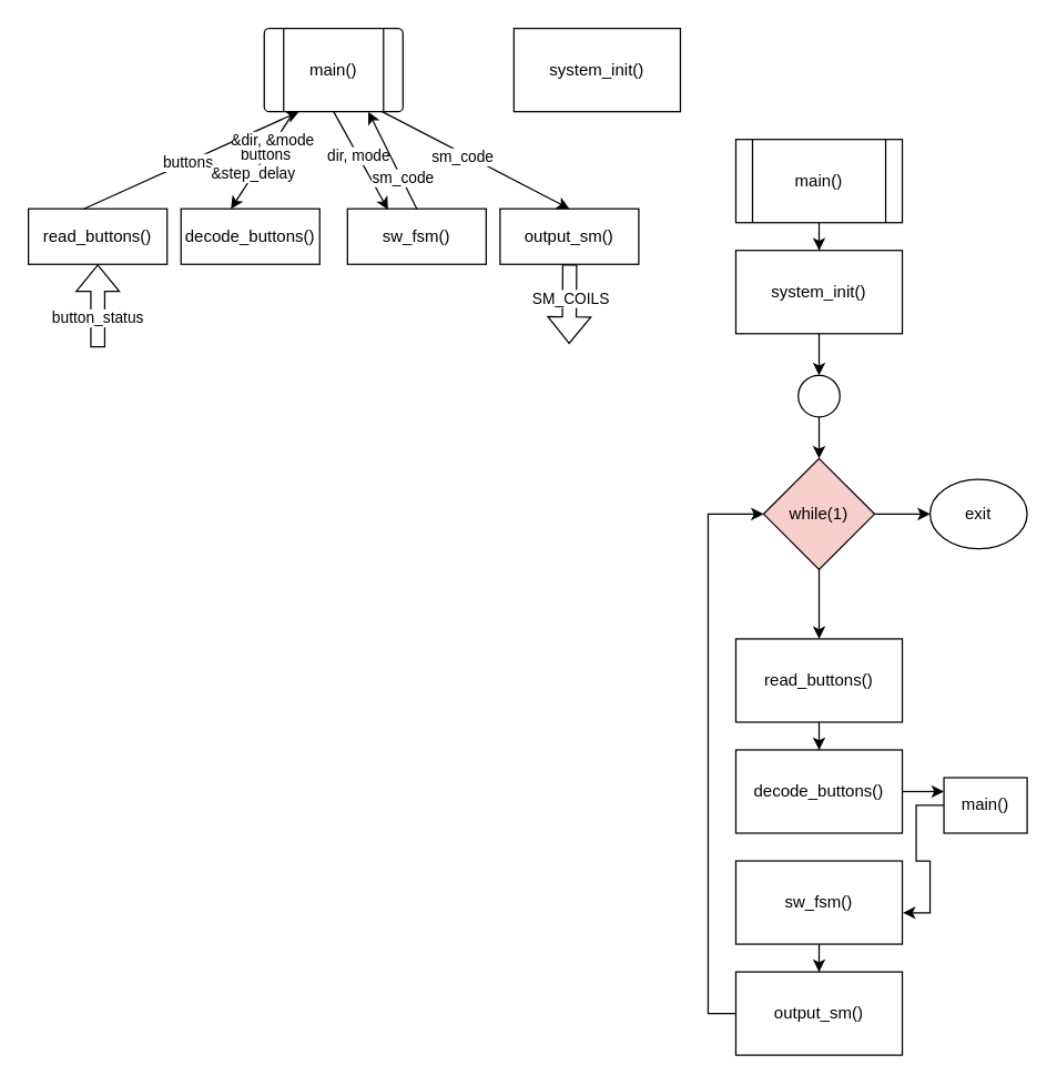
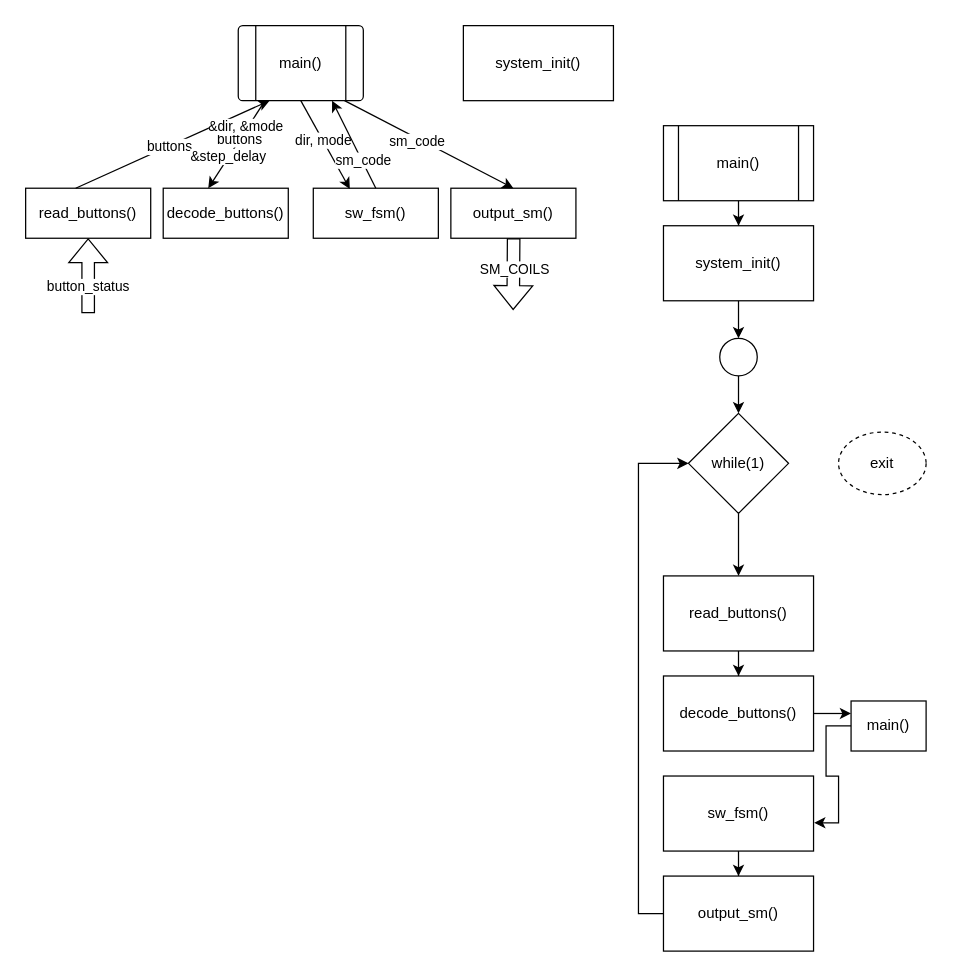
- <mxCell id="33" value="while(1)" style="rhombus;whiteSpace=wrap;html=1;fillColor=#f8cecc;" vertex="1" parent="1"><mxGeometry x="550" y="330" width="80" height="80" as="geometry" /></mxCell>
+ <mxCell id="33" value="while(1)" style="rhombus;whiteSpace=wrap;html=1;" vertex="1" parent="1"><mxGeometry x="550" y="330" width="80" height="80" as="geometry" /></mxCell>
- <mxCell id="31" style="edgeStyle=orthogonalEdgeStyle;rounded=0;orthogonalLoop=1;jettySize=auto;html=1;entryX=0;entryY=0.5;entryDx=0;entryDy=0;" edge="1" parent="1" source="33" target="34"><mxGeometry relative="1" as="geometry" /></mxCell>
- <mxCell id="34" value="exit" style="ellipse;whiteSpace=wrap;html=1;" vertex="1" parent="1"><mxGeometry x="670" y="345" width="70" height="50" as="geometry" /></mxCell>
+ <mxCell id="34" value="exit" style="ellipse;whiteSpace=wrap;html=1;dashed=1;" vertex="1" parent="1"><mxGeometry x="670" y="345" width="70" height="50" as="geometry" /></mxCell>
